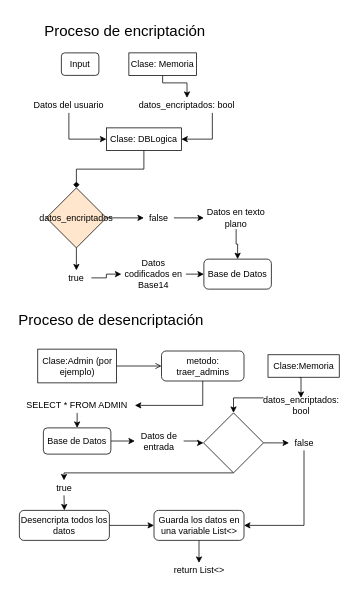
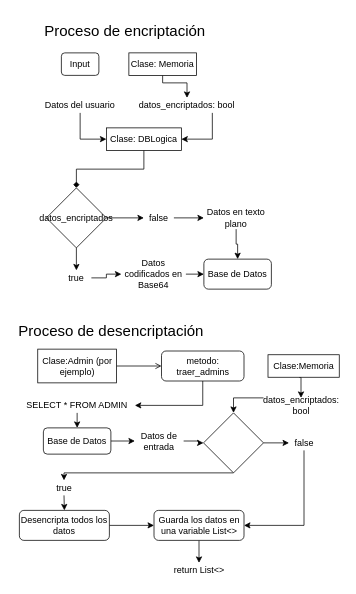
- <mxCell id="11" value="Datos del usuario" style="text;html=1;strokeColor=none;fillColor=none;align=center;verticalAlign=middle;whiteSpace=wrap;rounded=0;" vertex="1" parent="1"><mxGeometry x="41" y="130" width="100" height="20" as="geometry" /></mxCell>
+ <mxCell id="11" value="Datos del usuario" style="text;html=1;strokeColor=none;fillColor=none;align=center;verticalAlign=middle;whiteSpace=wrap;rounded=0;" vertex="1" parent="1"><mxGeometry x="56" y="130" width="100" height="20" as="geometry" /></mxCell>
- <mxCell id="14" value="datos_encriptados" style="rhombus;whiteSpace=wrap;html=1;strokeWidth=1;fillColor=#ffe6cc;" vertex="1" parent="1"><mxGeometry x="61" y="250" width="80" height="80" as="geometry" /></mxCell>
+ <mxCell id="14" value="datos_encriptados" style="rhombus;whiteSpace=wrap;html=1;strokeWidth=1;" vertex="1" parent="1"><mxGeometry x="61" y="250" width="80" height="80" as="geometry" /></mxCell>
- <mxCell id="23" value="Datos codificados en Base14" style="text;html=1;strokeColor=none;fillColor=none;align=center;verticalAlign=middle;whiteSpace=wrap;rounded=0;" vertex="1" parent="1"><mxGeometry x="161" y="350" width="86" height="30" as="geometry" /></mxCell>
+ <mxCell id="23" value="Datos codificados en Base64" style="text;html=1;strokeColor=none;fillColor=none;align=center;verticalAlign=middle;whiteSpace=wrap;rounded=0;" vertex="1" parent="1"><mxGeometry x="161" y="350" width="86" height="30" as="geometry" /></mxCell>
- <mxCell id="24" value="&lt;font style=&quot;font-size: 20px&quot;&gt;Proceso de desencriptación&lt;/font&gt;" style="text;html=1;strokeColor=none;fillColor=none;align=center;verticalAlign=middle;whiteSpace=wrap;rounded=0;strokeWidth=7;" vertex="1" parent="1"><mxGeometry x="20" y="405" width="255" height="40" as="geometry" /></mxCell>
+ <mxCell id="24" value="&lt;font style=&quot;font-size: 20px&quot;&gt;Proceso de desencriptación&lt;/font&gt;" style="text;html=1;strokeColor=none;fillColor=none;align=center;verticalAlign=middle;whiteSpace=wrap;rounded=0;strokeWidth=7;" vertex="1" parent="1"><mxGeometry x="20" y="420" width="255" height="40" as="geometry" /></mxCell>
